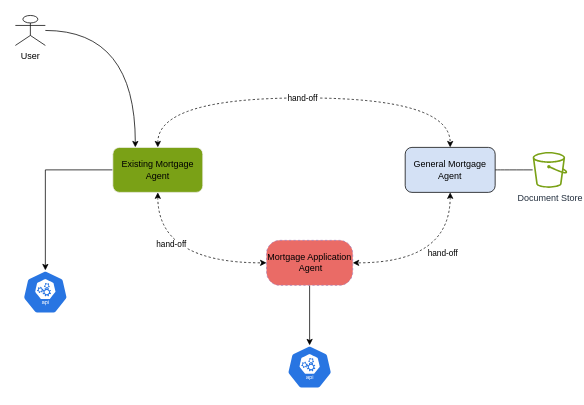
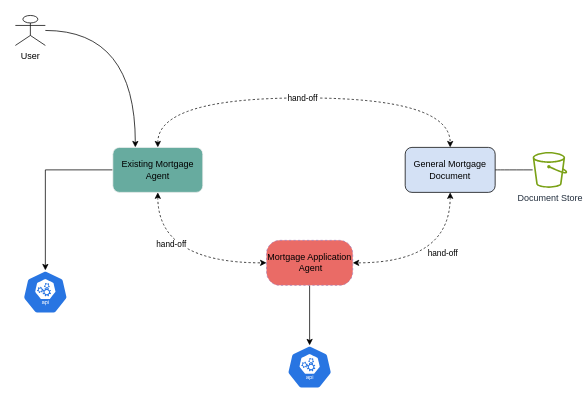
- <mxCell id="9" value="Existing Mortgage Agent" style="rounded=1;whiteSpace=wrap;html=1;fillColor=#7aa116;strokeColor=#f3f1f1;" parent="1" vertex="1"><mxGeometry x="150" y="196" width="120" height="60" as="geometry" /></mxCell>
+ <mxCell id="9" value="Existing Mortgage Agent" style="rounded=1;whiteSpace=wrap;html=1;fillColor=#67ab9f;strokeColor=#f3f1f1;" parent="1" vertex="1"><mxGeometry x="150" y="196" width="120" height="60" as="geometry" /></mxCell>
- <mxCell id="15" value="General Mortgage&lt;br&gt;Agent" style="rounded=1;whiteSpace=wrap;html=1;fillColor=#d4e1f5;" parent="1" vertex="1"><mxGeometry x="540" y="196" width="120" height="60" as="geometry" /></mxCell>
+ <mxCell id="15" value="General Mortgage&lt;br&gt;Document" style="rounded=1;whiteSpace=wrap;html=1;fillColor=#d4e1f5;" parent="1" vertex="1"><mxGeometry x="540" y="196" width="120" height="60" as="geometry" /></mxCell>
